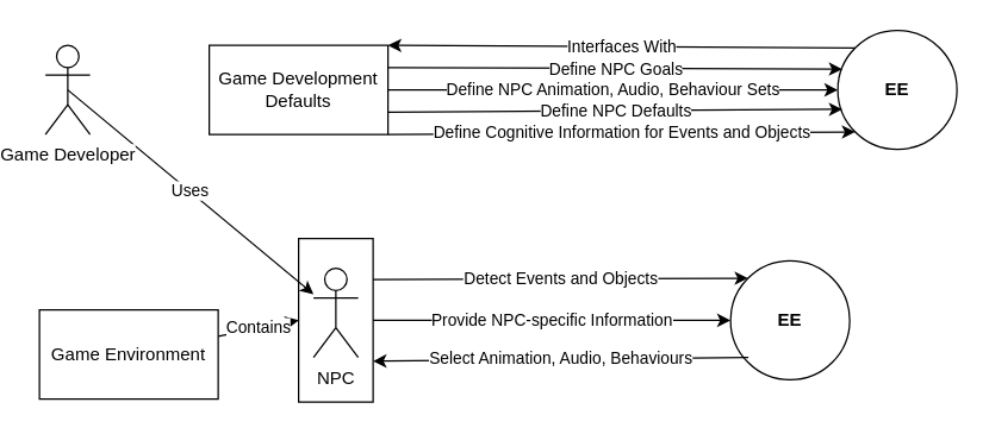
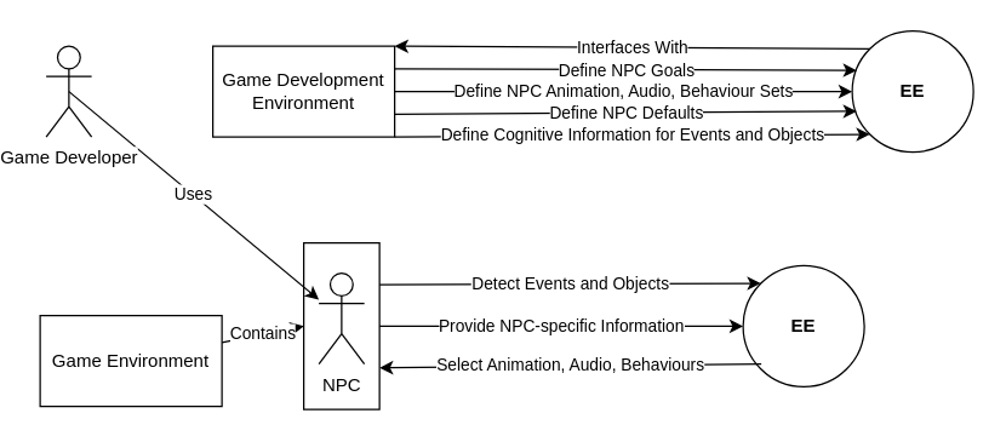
- <mxCell id="9" value="Game Development Defaults" style="rounded=0;whiteSpace=wrap;html=1;" parent="1" vertex="1"><mxGeometry x="134" y="30" width="120" height="60" as="geometry" /></mxCell>
+ <mxCell id="9" value="Game Development Environment" style="rounded=0;whiteSpace=wrap;html=1;" parent="1" vertex="1"><mxGeometry x="134" y="30" width="120" height="60" as="geometry" /></mxCell>
